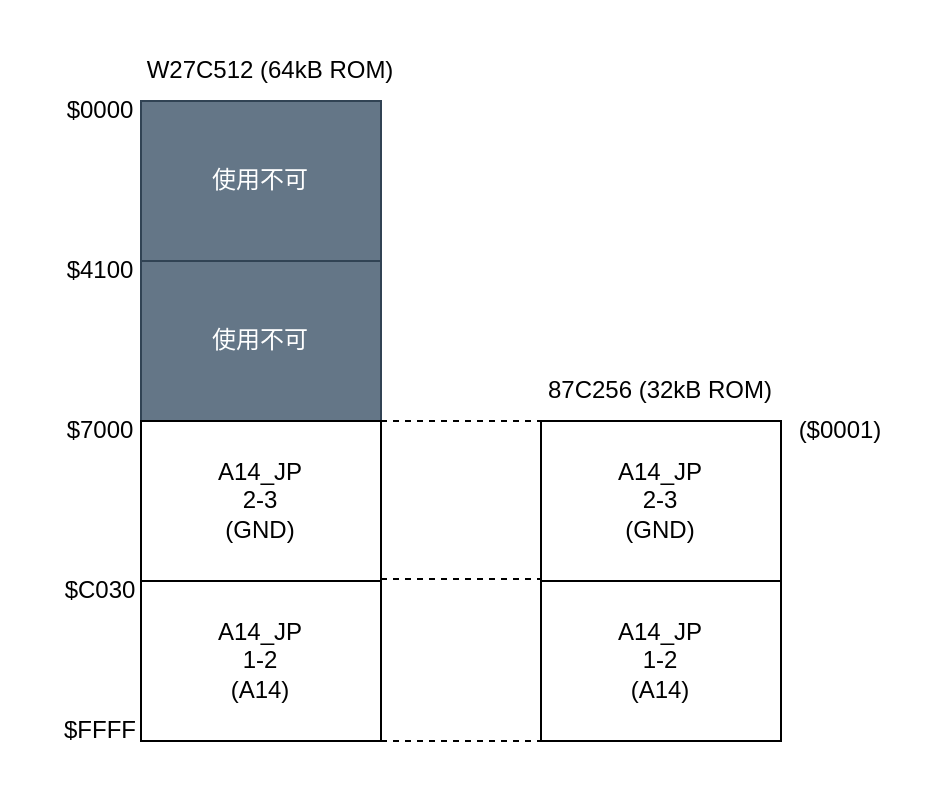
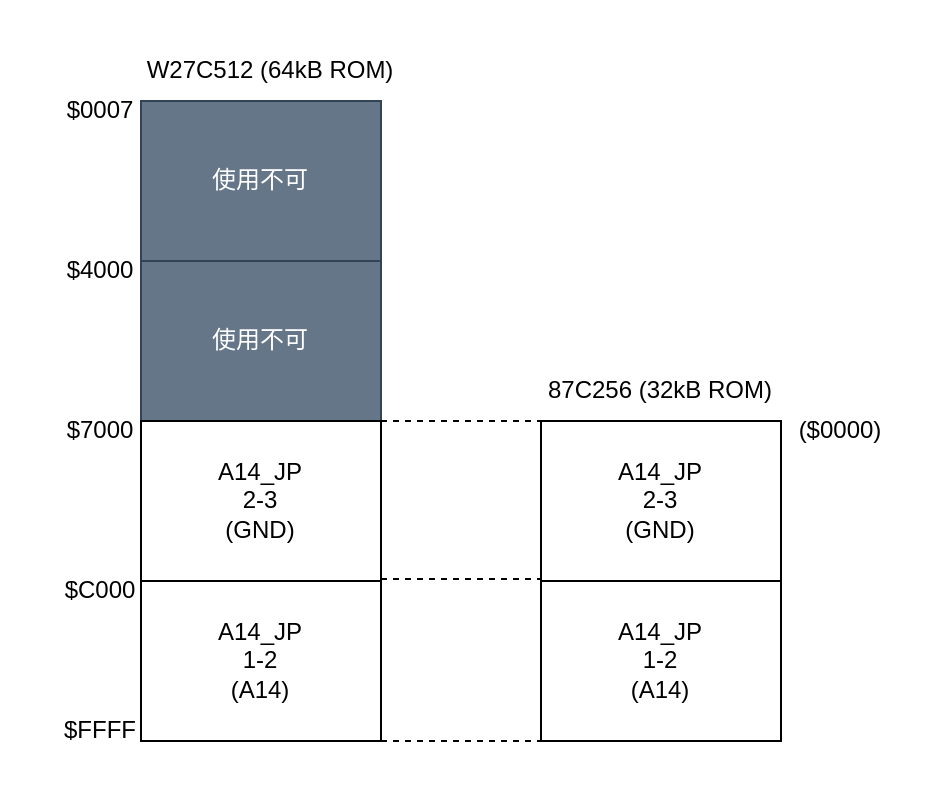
- <mxCell id="10" value="$0000" style="text;html=1;align=center;verticalAlign=middle;whiteSpace=wrap;rounded=0;" parent="1" vertex="1"><mxGeometry x="20" y="40" width="60" height="30" as="geometry" /></mxCell>
+ <mxCell id="10" value="$0007" style="text;html=1;align=center;verticalAlign=middle;whiteSpace=wrap;rounded=0;" parent="1" vertex="1"><mxGeometry x="20" y="40" width="60" height="30" as="geometry" /></mxCell>
- <mxCell id="11" value="$4100" style="text;html=1;align=center;verticalAlign=middle;whiteSpace=wrap;rounded=0;" parent="1" vertex="1"><mxGeometry x="20" y="120" width="60" height="30" as="geometry" /></mxCell>
+ <mxCell id="11" value="$4000" style="text;html=1;align=center;verticalAlign=middle;whiteSpace=wrap;rounded=0;" parent="1" vertex="1"><mxGeometry x="20" y="120" width="60" height="30" as="geometry" /></mxCell>
- <mxCell id="14" value="($0001)" style="text;html=1;align=center;verticalAlign=middle;whiteSpace=wrap;rounded=0;" parent="1" vertex="1"><mxGeometry x="390" y="200" width="60" height="30" as="geometry" /></mxCell>
+ <mxCell id="14" value="($0000)" style="text;html=1;align=center;verticalAlign=middle;whiteSpace=wrap;rounded=0;" parent="1" vertex="1"><mxGeometry x="390" y="200" width="60" height="30" as="geometry" /></mxCell>
- <mxCell id="13" value="$C030" style="text;html=1;align=center;verticalAlign=middle;whiteSpace=wrap;rounded=0;" parent="1" vertex="1"><mxGeometry x="20" y="280" width="60" height="30" as="geometry" /></mxCell>
+ <mxCell id="13" value="$C000" style="text;html=1;align=center;verticalAlign=middle;whiteSpace=wrap;rounded=0;" parent="1" vertex="1"><mxGeometry x="20" y="280" width="60" height="30" as="geometry" /></mxCell>
